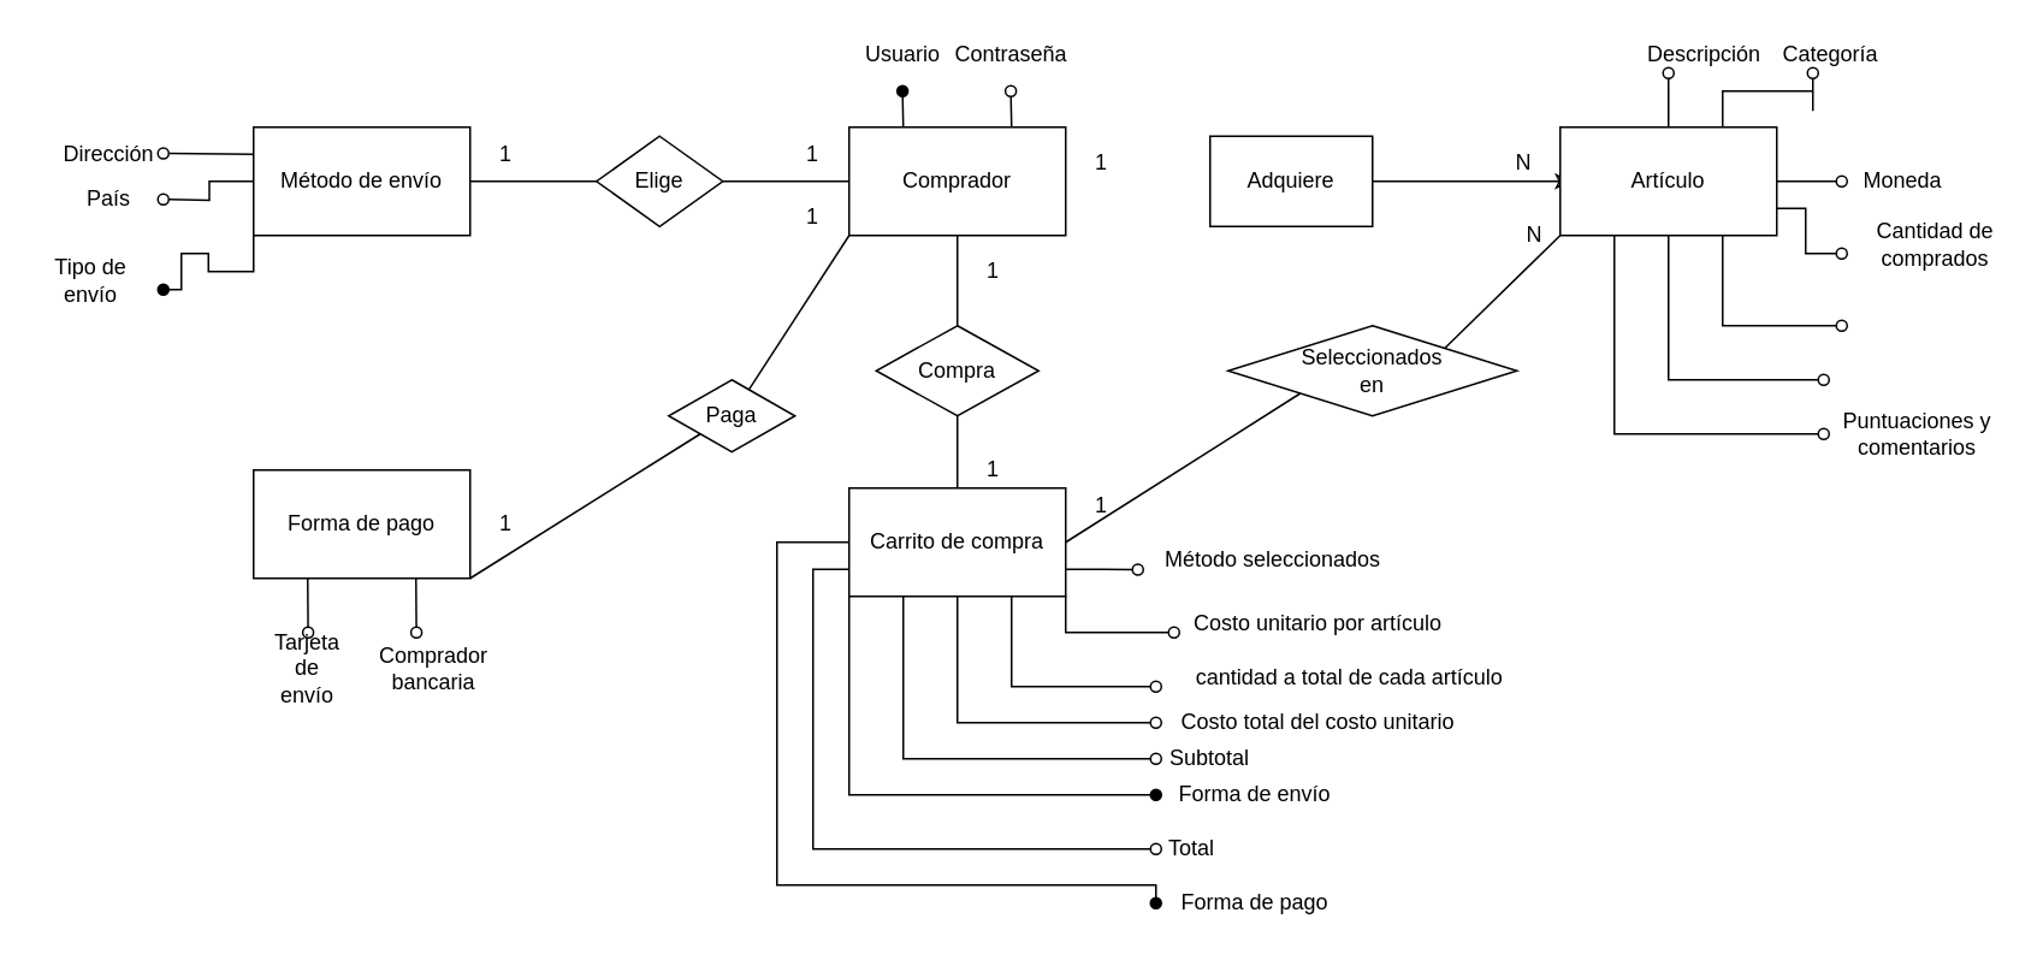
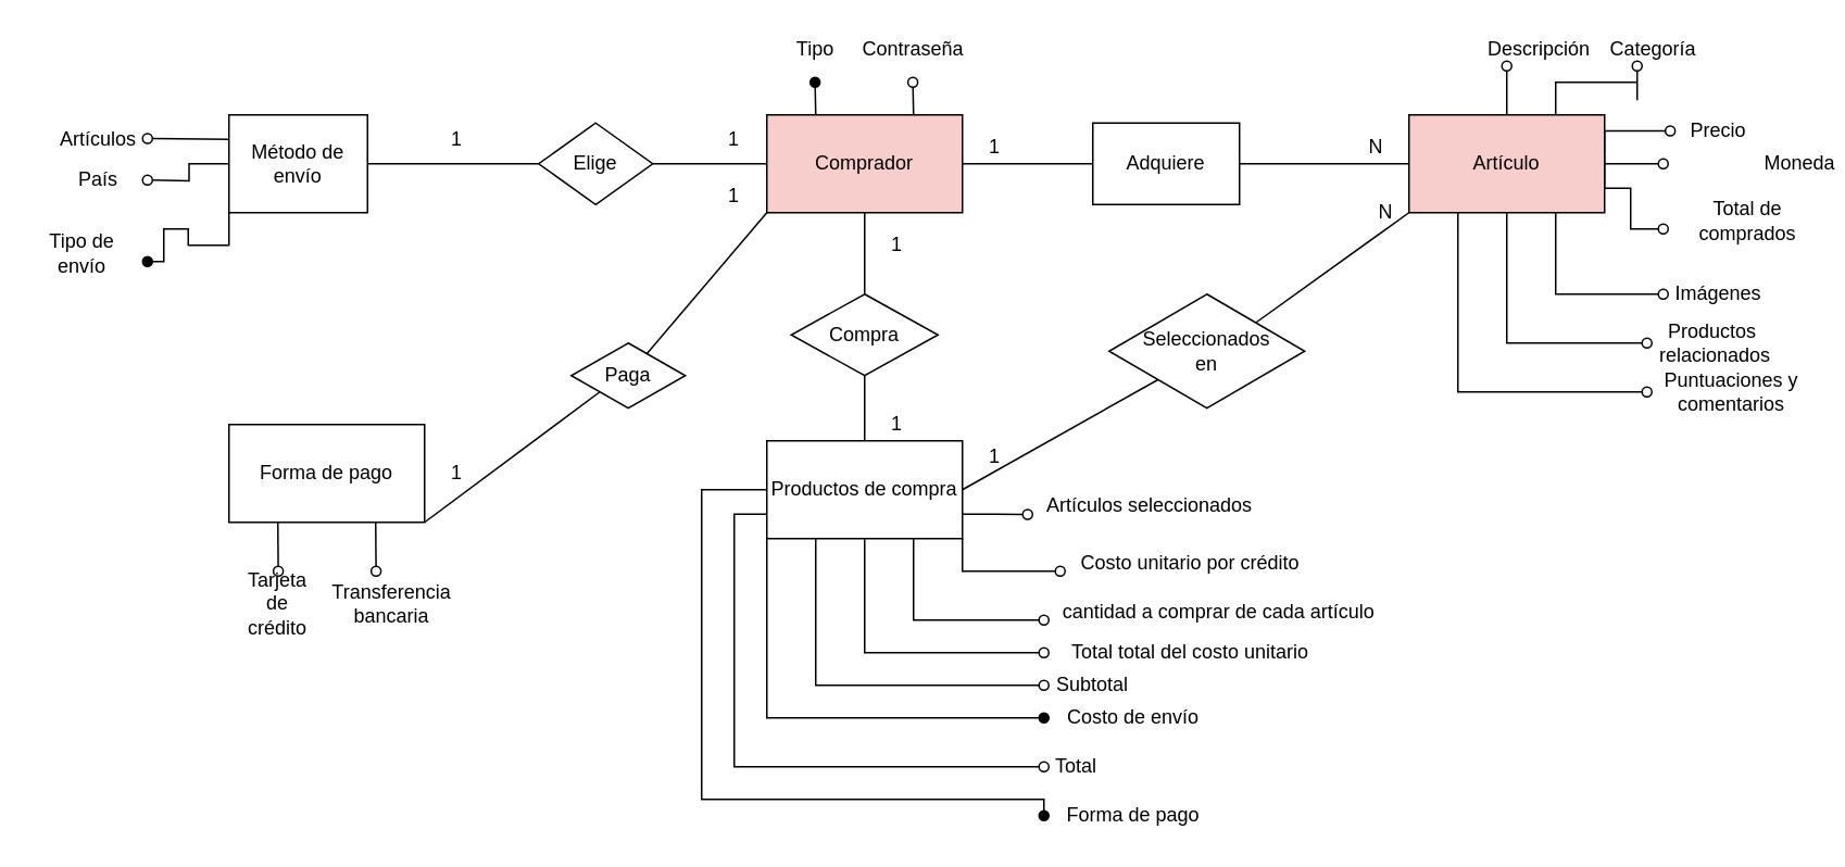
- <mxCell id="64" value="Usuario" style="text;html=1;strokeColor=none;fillColor=none;align=center;verticalAlign=middle;whiteSpace=wrap;rounded=0;" parent="1" vertex="1"><mxGeometry x="480" y="20" width="40" height="20" as="geometry" /></mxCell>
+ <mxCell id="64" value="Tipo" style="text;html=1;strokeColor=none;fillColor=none;align=center;verticalAlign=middle;whiteSpace=wrap;rounded=0;" parent="1" vertex="1"><mxGeometry x="480" y="20" width="40" height="20" as="geometry" /></mxCell>
+ <mxCell id="10" style="edgeStyle=orthogonalEdgeStyle;rounded=0;orthogonalLoop=1;jettySize=auto;html=1;exitX=1;exitY=0.75;exitDx=0;exitDy=0;startArrow=none;startFill=0;endArrow=oval;endFill=0;entryX=-0.243;entryY=0.491;entryDx=0;entryDy=0;entryPerimeter=0;" parent="1" source="16" target="20" edge="1"><mxGeometry x="414" y="90" as="geometry"><mxPoint x="1020" y="100" as="targetPoint" /><Array as="points"><mxPoint x="984" y="80" /></Array></mxGeometry></mxCell>
+ <mxCell id="20" value="Precio" style="text;html=1;strokeColor=none;fillColor=none;align=center;verticalAlign=middle;whiteSpace=wrap;rounded=0;" parent="1" vertex="1"><mxGeometry x="1034" y="70" width="40" height="20" as="geometry" /></mxCell>
- <mxCell id="67" value="Dirección" style="text;html=1;strokeColor=none;fillColor=none;align=center;verticalAlign=middle;whiteSpace=wrap;rounded=0;" parent="1" vertex="1"><mxGeometry x="40" y="75" width="40" height="20" as="geometry" /></mxCell>
+ <mxCell id="67" value="Artículos" style="text;html=1;strokeColor=none;fillColor=none;align=center;verticalAlign=middle;whiteSpace=wrap;rounded=0;" parent="1" vertex="1"><mxGeometry x="40" y="75" width="40" height="20" as="geometry" /></mxCell>
- <mxCell id="50" value="Método de envío" style="rounded=0;whiteSpace=wrap;html=1;strokeColor=#000000;strokeWidth=1;fillColor=none;gradientColor=none;" parent="1" vertex="1"><mxGeometry x="140" y="70" width="120" height="60" as="geometry" /></mxCell>
+ <mxCell id="50" value="Método de envío" style="rounded=0;whiteSpace=wrap;html=1;strokeColor=#000000;strokeWidth=1;fillColor=none;gradientColor=none;" parent="1" vertex="1"><mxGeometry x="140" y="70" width="85" height="60" as="geometry" /></mxCell>
- <mxCell id="6" value="Comprador" style="rounded=0;whiteSpace=wrap;html=1;" parent="1" vertex="1"><mxGeometry x="470" y="70" width="120" height="60" as="geometry" /></mxCell>
+ <mxCell id="6" value="Comprador" style="rounded=0;whiteSpace=wrap;html=1;fillColor=#f8cecc;" parent="1" vertex="1"><mxGeometry x="470" y="70" width="120" height="60" as="geometry" /></mxCell>
+ <mxCell id="7" value="" style="endArrow=none;html=1;exitX=1;exitY=0.5;exitDx=0;exitDy=0;entryX=0;entryY=0.5;entryDx=0;entryDy=0;" parent="1" source="6" target="3" edge="1"><mxGeometry width="50" height="50" relative="1" as="geometry"><mxPoint x="790" y="170" as="sourcePoint" /><mxPoint x="840" y="120" as="targetPoint" /></mxGeometry></mxCell>
- <mxCell id="2" style="edgeStyle=orthogonalEdgeStyle;rounded=0;orthogonalLoop=1;jettySize=auto;html=1;exitX=1;exitY=0.5;exitDx=0;exitDy=0;startArrow=none;startFill=0;endArrow=classic;endFill=0;entryX=0.05;entryY=0.5;entryDx=0;entryDy=0;entryPerimeter=0;" parent="1" source="3" target="16" edge="1"><mxGeometry relative="1" as="geometry"><mxPoint x="860" y="100" as="targetPoint" /></mxGeometry></mxCell>
+ <mxCell id="2" style="edgeStyle=orthogonalEdgeStyle;rounded=0;orthogonalLoop=1;jettySize=auto;html=1;exitX=1;exitY=0.5;exitDx=0;exitDy=0;startArrow=none;startFill=0;endArrow=none;endFill=0;entryX=0.05;entryY=0.5;entryDx=0;entryDy=0;entryPerimeter=0;" parent="1" source="3" target="16" edge="1"><mxGeometry relative="1" as="geometry"><mxPoint x="860" y="100" as="targetPoint" /></mxGeometry></mxCell>
- <mxCell id="16" value="Artículo" style="rounded=0;whiteSpace=wrap;html=1;" parent="1" vertex="1"><mxGeometry x="864" y="70" width="120" height="60" as="geometry" /></mxCell>
+ <mxCell id="16" value="Artículo" style="rounded=0;whiteSpace=wrap;html=1;fillColor=#f8cecc;" parent="1" vertex="1"><mxGeometry x="864" y="70" width="120" height="60" as="geometry" /></mxCell>
- <mxCell id="21" value="Moneda" style="text;html=1;strokeColor=none;fillColor=none;align=center;verticalAlign=middle;whiteSpace=wrap;rounded=0;" parent="1" vertex="1"><mxGeometry x="1034" y="90" width="40" height="20" as="geometry" /></mxCell>
+ <mxCell id="21" value="Moneda" style="text;html=1;strokeColor=none;fillColor=none;align=center;verticalAlign=middle;whiteSpace=wrap;rounded=0;" parent="1" vertex="1"><mxGeometry x="1084" y="90" width="40" height="20" as="geometry" /></mxCell>
- <mxCell id="22" value="Cantidad de comprados" style="text;html=1;strokeColor=none;fillColor=none;align=center;verticalAlign=middle;whiteSpace=wrap;rounded=0;" parent="1" vertex="1"><mxGeometry x="1034" y="125" width="76" height="20" as="geometry" /></mxCell>
+ <mxCell id="22" value="Total de comprados" style="text;html=1;strokeColor=none;fillColor=none;align=center;verticalAlign=middle;whiteSpace=wrap;rounded=0;" parent="1" vertex="1"><mxGeometry x="1034" y="125" width="76" height="20" as="geometry" /></mxCell>
+ <mxCell id="23" value="Imágenes" style="text;html=1;strokeColor=none;fillColor=none;align=center;verticalAlign=middle;whiteSpace=wrap;rounded=0;" parent="1" vertex="1"><mxGeometry x="1034" y="170" width="40" height="20" as="geometry" /></mxCell>
- <mxCell id="41" value="Seleccionados &lt;br&gt;en" style="rhombus;whiteSpace=wrap;html=1;strokeColor=#000000;strokeWidth=1;fillColor=none;gradientColor=none;" parent="1" vertex="1"><mxGeometry x="680" y="180" width="160" height="50" as="geometry" /></mxCell>
+ <mxCell id="41" value="Seleccionados &lt;br&gt;en" style="rhombus;whiteSpace=wrap;html=1;strokeColor=#000000;strokeWidth=1;fillColor=none;gradientColor=none;" parent="1" vertex="1"><mxGeometry x="680" y="180" width="120" height="70" as="geometry" /></mxCell>
+ <mxCell id="25" value="Productos&amp;nbsp;&lt;br&gt;relacionados&lt;br&gt;" style="text;html=1;strokeColor=none;fillColor=none;align=center;verticalAlign=middle;whiteSpace=wrap;rounded=0;" parent="1" vertex="1"><mxGeometry x="1034" y="200" width="36" height="20" as="geometry" /></mxCell>
- <mxCell id="59" value="Paga" style="rhombus;whiteSpace=wrap;html=1;strokeColor=#000000;strokeWidth=1;fillColor=none;gradientColor=none;" parent="1" vertex="1"><mxGeometry x="370" y="210" width="70" height="40" as="geometry" /></mxCell>
+ <mxCell id="59" value="Paga" style="rhombus;whiteSpace=wrap;html=1;strokeColor=#000000;strokeWidth=1;fillColor=none;gradientColor=none;" parent="1" vertex="1"><mxGeometry x="350" y="210" width="70" height="40" as="geometry" /></mxCell>
- <mxCell id="36" value="Carrito de compra" style="rounded=0;whiteSpace=wrap;html=1;strokeColor=#000000;strokeWidth=1;fillColor=none;gradientColor=none;" parent="1" vertex="1"><mxGeometry x="470" y="270" width="120" height="60" as="geometry" /></mxCell>
+ <mxCell id="36" value="Productos de compra" style="rounded=0;whiteSpace=wrap;html=1;strokeColor=#000000;strokeWidth=1;fillColor=none;gradientColor=none;" parent="1" vertex="1"><mxGeometry x="470" y="270" width="120" height="60" as="geometry" /></mxCell>
- <mxCell id="70" value="Método seleccionados" style="text;html=1;strokeColor=none;fillColor=none;align=center;verticalAlign=middle;whiteSpace=wrap;rounded=0;" parent="1" vertex="1"><mxGeometry x="635" y="300" width="140" height="20" as="geometry" /></mxCell>
+ <mxCell id="70" value="Artículos seleccionados" style="text;html=1;strokeColor=none;fillColor=none;align=center;verticalAlign=middle;whiteSpace=wrap;rounded=0;" parent="1" vertex="1"><mxGeometry x="635" y="300" width="140" height="20" as="geometry" /></mxCell>
- <mxCell id="71" value="Costo unitario por artículo" style="text;html=1;strokeColor=none;fillColor=none;align=center;verticalAlign=middle;whiteSpace=wrap;rounded=0;" parent="1" vertex="1"><mxGeometry x="660" y="330" width="140" height="30" as="geometry" /></mxCell>
+ <mxCell id="71" value="Costo unitario por crédito" style="text;html=1;strokeColor=none;fillColor=none;align=center;verticalAlign=middle;whiteSpace=wrap;rounded=0;" parent="1" vertex="1"><mxGeometry x="660" y="330" width="140" height="30" as="geometry" /></mxCell>
- <mxCell id="65" value="Tarjeta de envío" style="text;html=1;strokeColor=none;fillColor=none;align=center;verticalAlign=middle;whiteSpace=wrap;rounded=0;" parent="1" vertex="1"><mxGeometry x="150" y="360" width="40" height="20" as="geometry" /></mxCell>
+ <mxCell id="65" value="Tarjeta de crédito" style="text;html=1;strokeColor=none;fillColor=none;align=center;verticalAlign=middle;whiteSpace=wrap;rounded=0;" parent="1" vertex="1"><mxGeometry x="150" y="360" width="40" height="20" as="geometry" /></mxCell>
- <mxCell id="66" value="Comprador bancaria" style="text;html=1;strokeColor=none;fillColor=none;align=center;verticalAlign=middle;whiteSpace=wrap;rounded=0;" parent="1" vertex="1"><mxGeometry x="220" y="360" width="40" height="20" as="geometry" /></mxCell>
+ <mxCell id="66" value="Transferencia bancaria" style="text;html=1;strokeColor=none;fillColor=none;align=center;verticalAlign=middle;whiteSpace=wrap;rounded=0;" parent="1" vertex="1"><mxGeometry x="220" y="360" width="40" height="20" as="geometry" /></mxCell>
- <mxCell id="72" value="cantidad a total de cada artículo" style="text;html=1;strokeColor=none;fillColor=none;align=center;verticalAlign=middle;whiteSpace=wrap;rounded=0;" parent="1" vertex="1"><mxGeometry x="650" y="360" width="195" height="30" as="geometry" /></mxCell>
+ <mxCell id="72" value="cantidad a comprar de cada artículo" style="text;html=1;strokeColor=none;fillColor=none;align=center;verticalAlign=middle;whiteSpace=wrap;rounded=0;" parent="1" vertex="1"><mxGeometry x="650" y="360" width="195" height="30" as="geometry" /></mxCell>
- <mxCell id="73" value="Costo total del costo unitario" style="text;html=1;strokeColor=none;fillColor=none;align=center;verticalAlign=middle;whiteSpace=wrap;rounded=0;" parent="1" vertex="1"><mxGeometry x="650" y="390" width="160" height="20" as="geometry" /></mxCell>
+ <mxCell id="73" value="Total total del costo unitario" style="text;html=1;strokeColor=none;fillColor=none;align=center;verticalAlign=middle;whiteSpace=wrap;rounded=0;" parent="1" vertex="1"><mxGeometry x="650" y="390" width="160" height="20" as="geometry" /></mxCell>
- <mxCell id="76" value="Forma de envío" style="text;html=1;strokeColor=none;fillColor=none;align=center;verticalAlign=middle;whiteSpace=wrap;rounded=0;" parent="1" vertex="1"><mxGeometry x="650" y="430" width="90" height="20" as="geometry" /></mxCell>
+ <mxCell id="76" value="Costo de envío" style="text;html=1;strokeColor=none;fillColor=none;align=center;verticalAlign=middle;whiteSpace=wrap;rounded=0;" parent="1" vertex="1"><mxGeometry x="650" y="430" width="90" height="20" as="geometry" /></mxCell>
